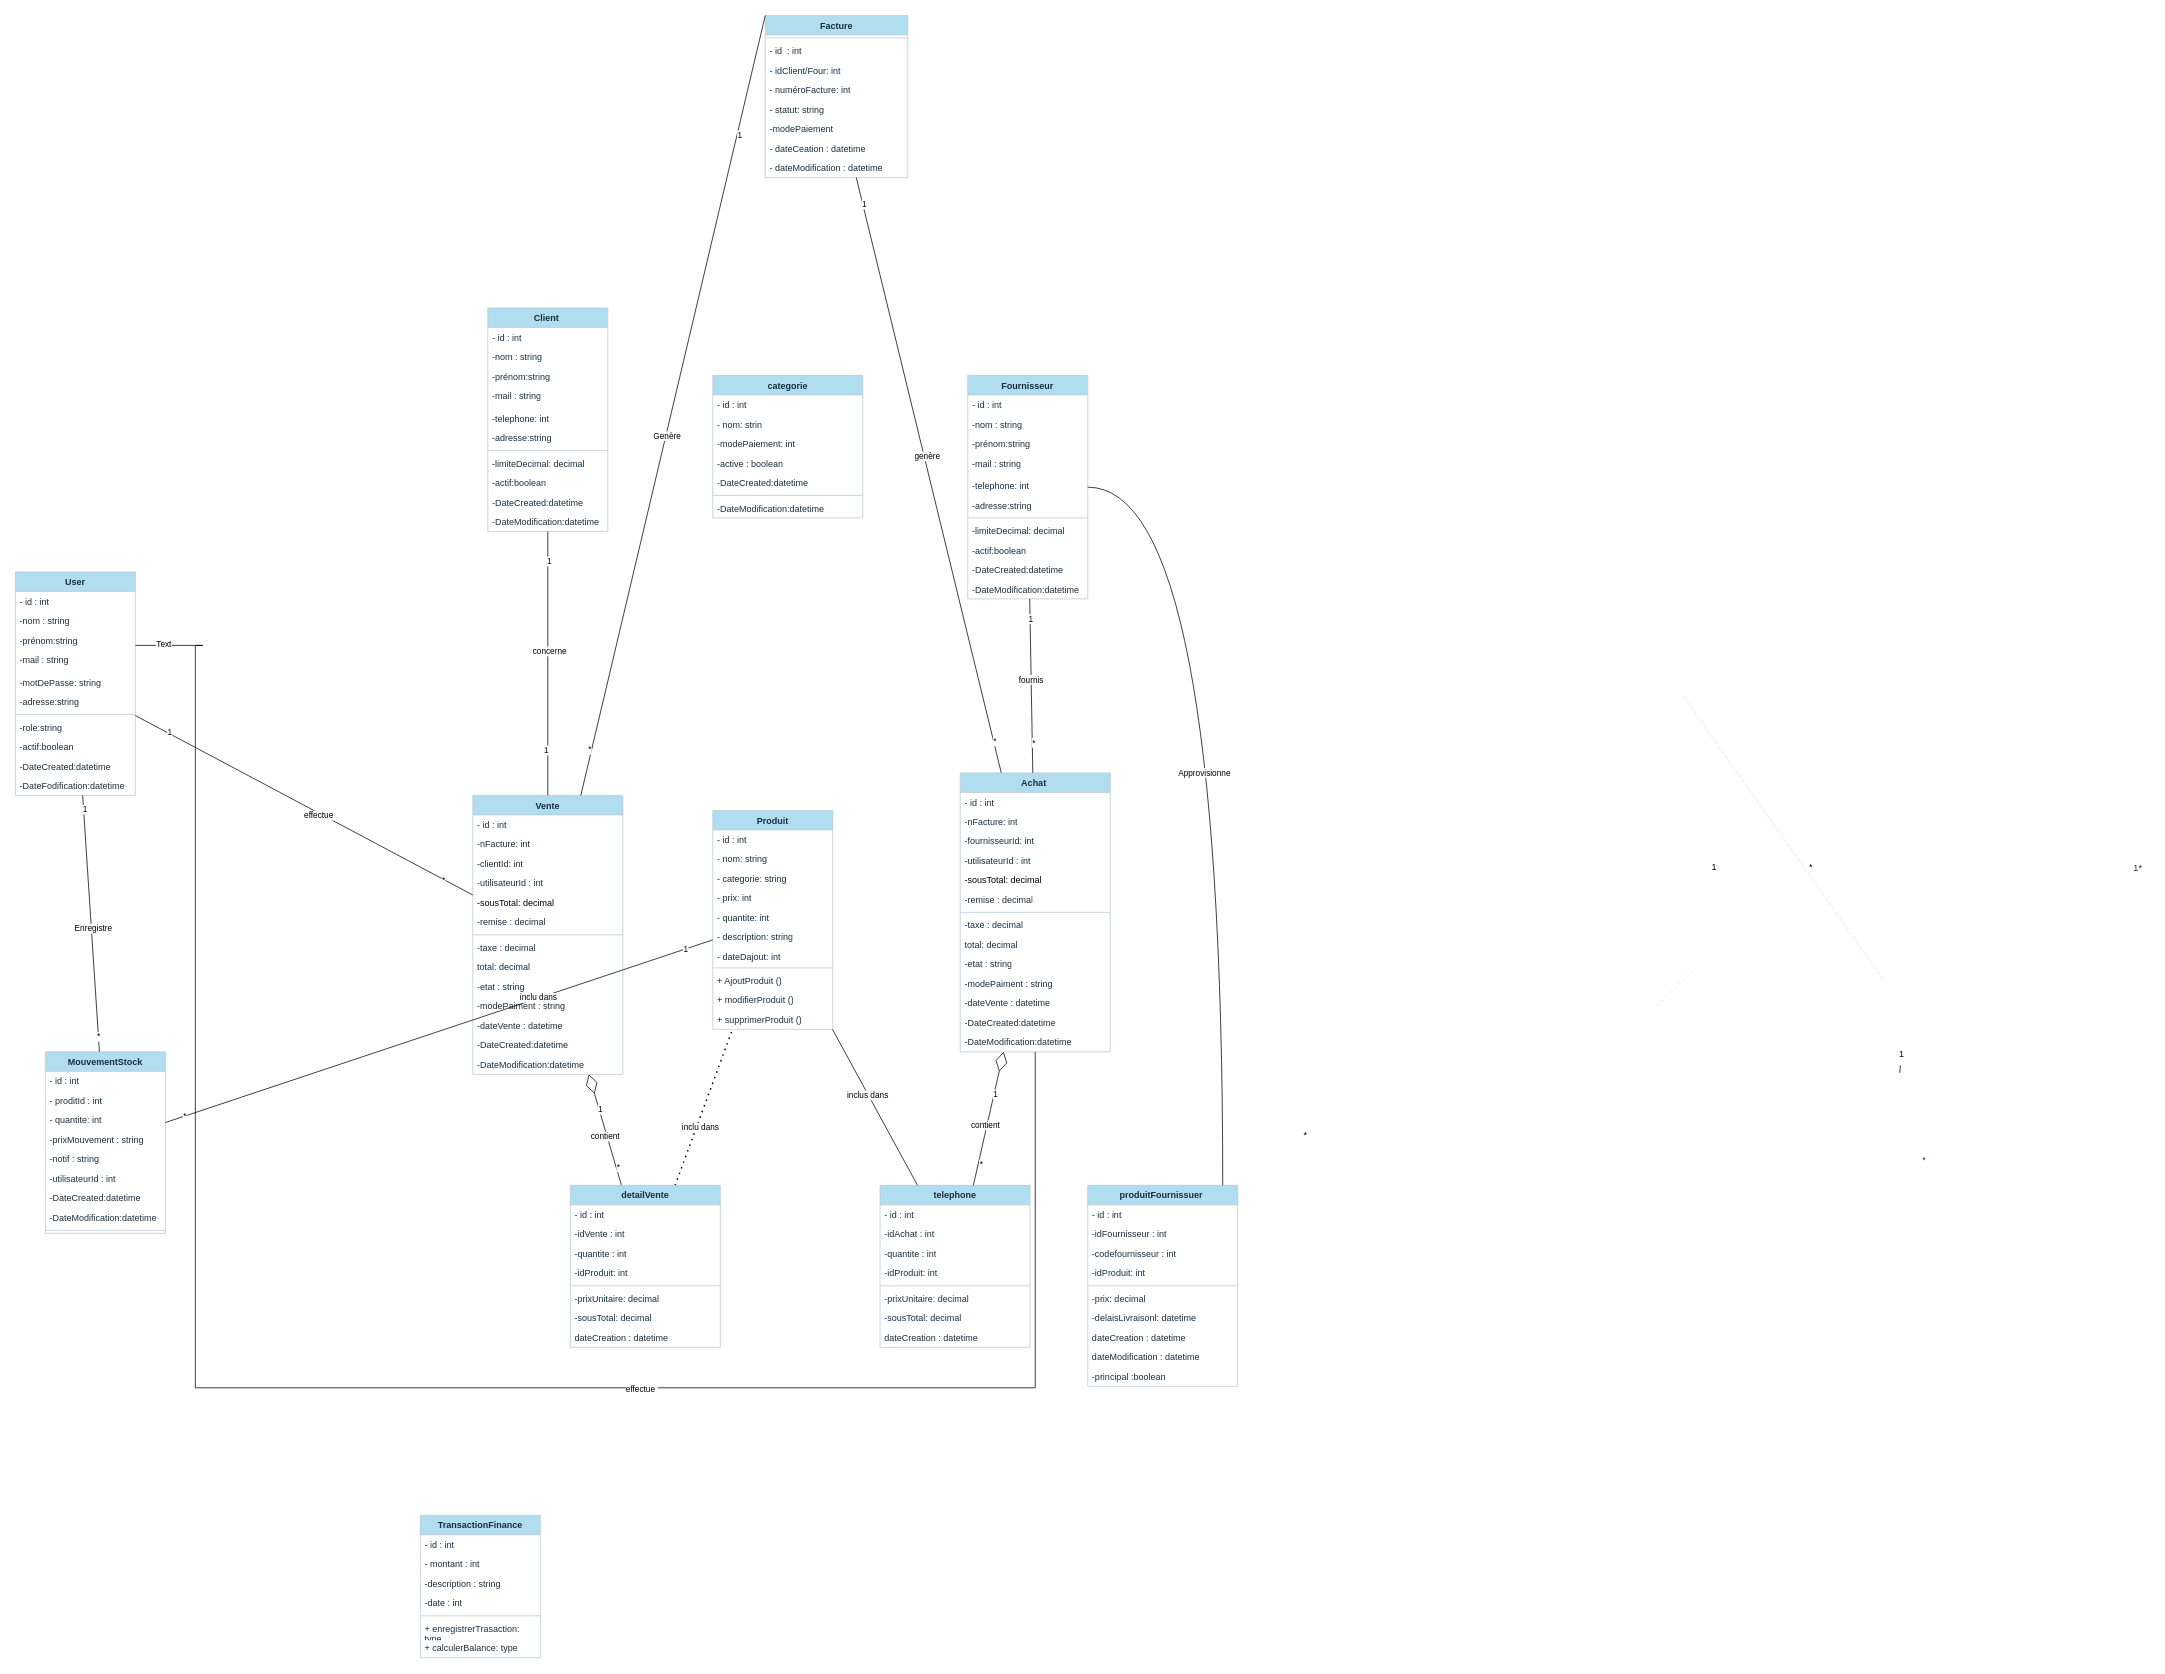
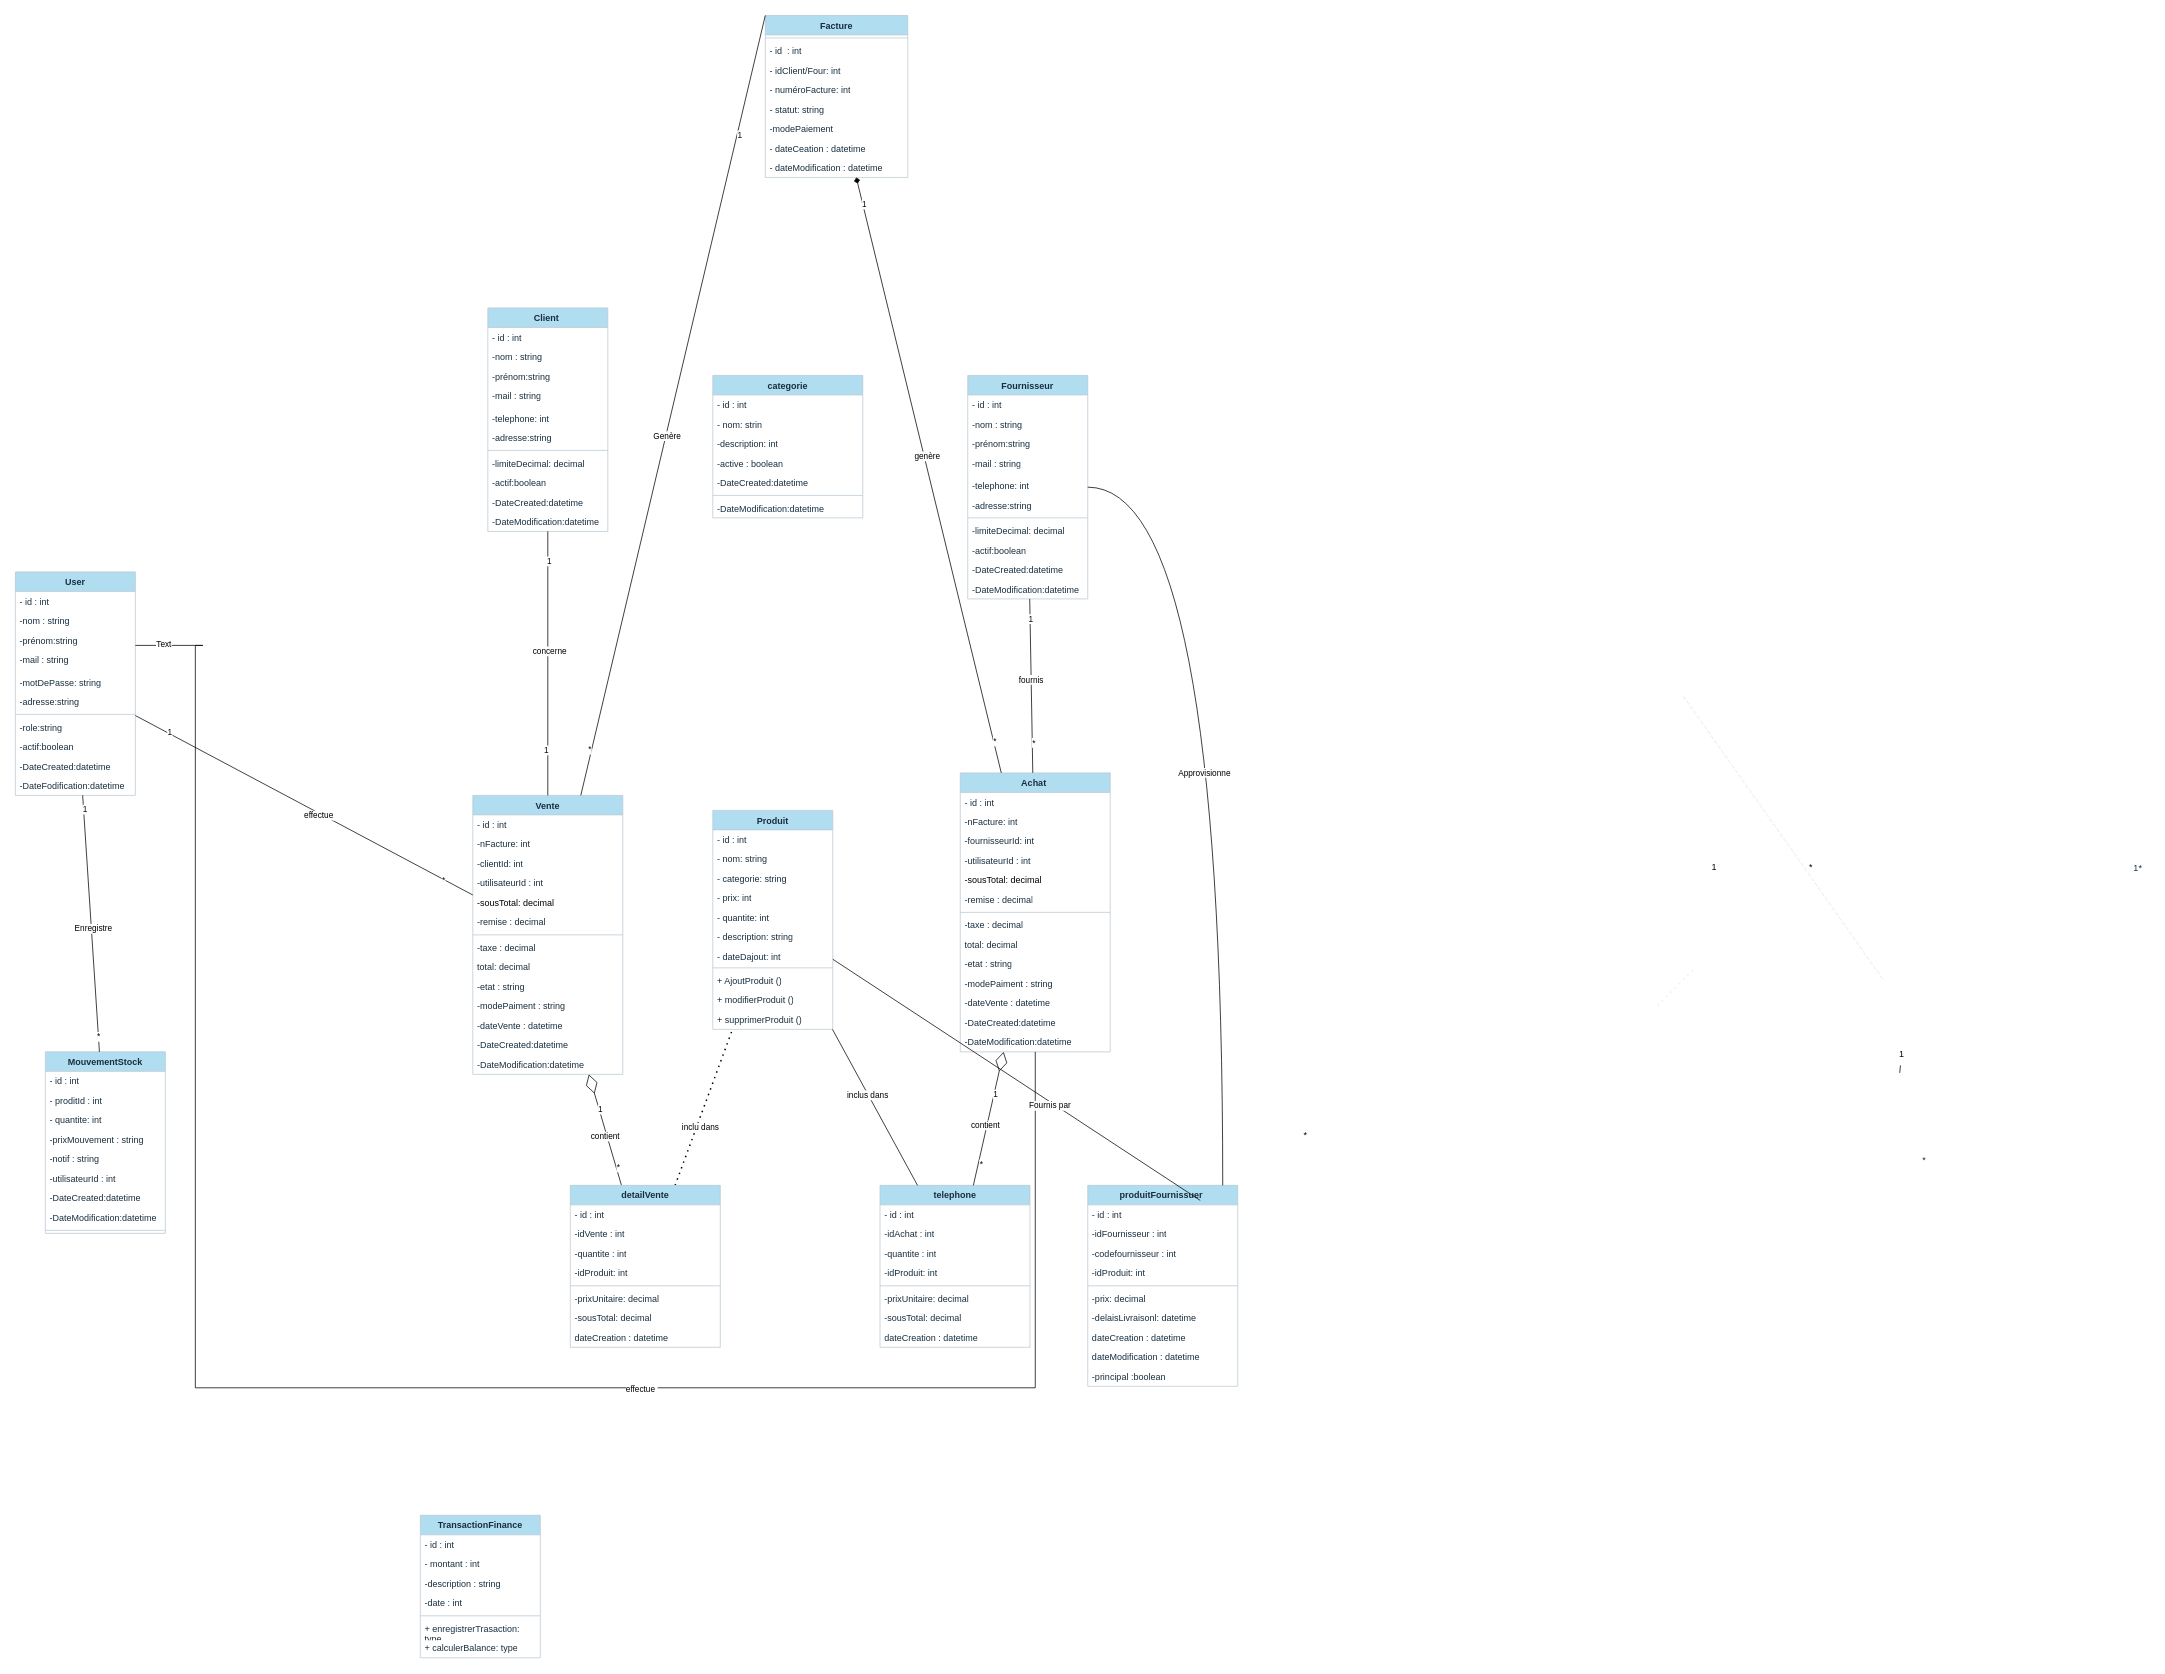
- <mxCell id="193" value="" style="endArrow=none;html=1;rounded=0;" parent="1" source="86" target="10" edge="1"><mxGeometry width="50" height="50" relative="1" as="geometry"><mxPoint x="1342" y="1030" as="sourcePoint" /><mxPoint x="1221.54" y="425.43" as="targetPoint" /></mxGeometry></mxCell>
+ <mxCell id="193" value="" style="endArrow=diamond;html=1;rounded=0;" parent="1" source="86" target="10" edge="1"><mxGeometry width="50" height="50" relative="1" as="geometry"><mxPoint x="1342" y="1030" as="sourcePoint" /><mxPoint x="1221.54" y="425.43" as="targetPoint" /></mxGeometry></mxCell>
- <mxCell id="141" value="-modePaiement: int" style="text;strokeColor=none;fillColor=none;align=left;verticalAlign=top;spacingLeft=4;spacingRight=4;overflow=hidden;rotatable=0;points=[[0,0.5],[1,0.5]];portConstraint=eastwest;whiteSpace=wrap;html=1;labelBackgroundColor=none;fontColor=#182E3E;" parent="138" vertex="1"><mxGeometry y="78" width="200" height="26" as="geometry" /></mxCell>
+ <mxCell id="141" value="-description: int" style="text;strokeColor=none;fillColor=none;align=left;verticalAlign=top;spacingLeft=4;spacingRight=4;overflow=hidden;rotatable=0;points=[[0,0.5],[1,0.5]];portConstraint=eastwest;whiteSpace=wrap;html=1;labelBackgroundColor=none;fontColor=#182E3E;" parent="138" vertex="1"><mxGeometry y="78" width="200" height="26" as="geometry" /></mxCell>
- <mxCell id="150" value="" style="endArrow=none;html=1;rounded=0;" parent="1" source="36" target="117" edge="1"><mxGeometry width="50" height="50" relative="1" as="geometry"><mxPoint x="760" y="1360" as="sourcePoint" /><mxPoint x="810" y="1310" as="targetPoint" /></mxGeometry></mxCell>
- <mxCell id="151" value="inclu dans&amp;nbsp;" style="edgeLabel;html=1;align=center;verticalAlign=middle;resizable=0;points=[];" parent="150" vertex="1" connectable="0"><mxGeometry x="0.366" relative="1" as="geometry"><mxPoint as="offset" /></mxGeometry></mxCell>
- <mxCell id="152" value="1" style="edgeLabel;html=1;align=center;verticalAlign=middle;resizable=0;points=[];" vertex="1" connectable="0" parent="150"><mxGeometry x="0.9" y="-1" relative="1" as="geometry"><mxPoint as="offset" /></mxGeometry></mxCell>
- <mxCell id="153" value="*" style="edgeLabel;html=1;align=center;verticalAlign=middle;resizable=0;points=[];" vertex="1" connectable="0" parent="150"><mxGeometry x="-0.931" relative="1" as="geometry"><mxPoint as="offset" /></mxGeometry></mxCell>
+ <mxCell id="191" value="" style="endArrow=none;html=1;rounded=0;exitX=0.75;exitY=0.075;exitDx=0;exitDy=0;exitPerimeter=0;" parent="1" source="178" target="117" edge="1"><mxGeometry width="50" height="50" relative="1" as="geometry"><mxPoint x="890" y="1430" as="sourcePoint" /><mxPoint x="940" y="1380" as="targetPoint" /></mxGeometry></mxCell>
+ <mxCell id="192" value="Fournis par&amp;nbsp;" style="edgeLabel;html=1;align=center;verticalAlign=middle;resizable=0;points=[];" parent="191" vertex="1" connectable="0"><mxGeometry x="-0.193" y="4" relative="1" as="geometry"><mxPoint as="offset" /></mxGeometry></mxCell>
